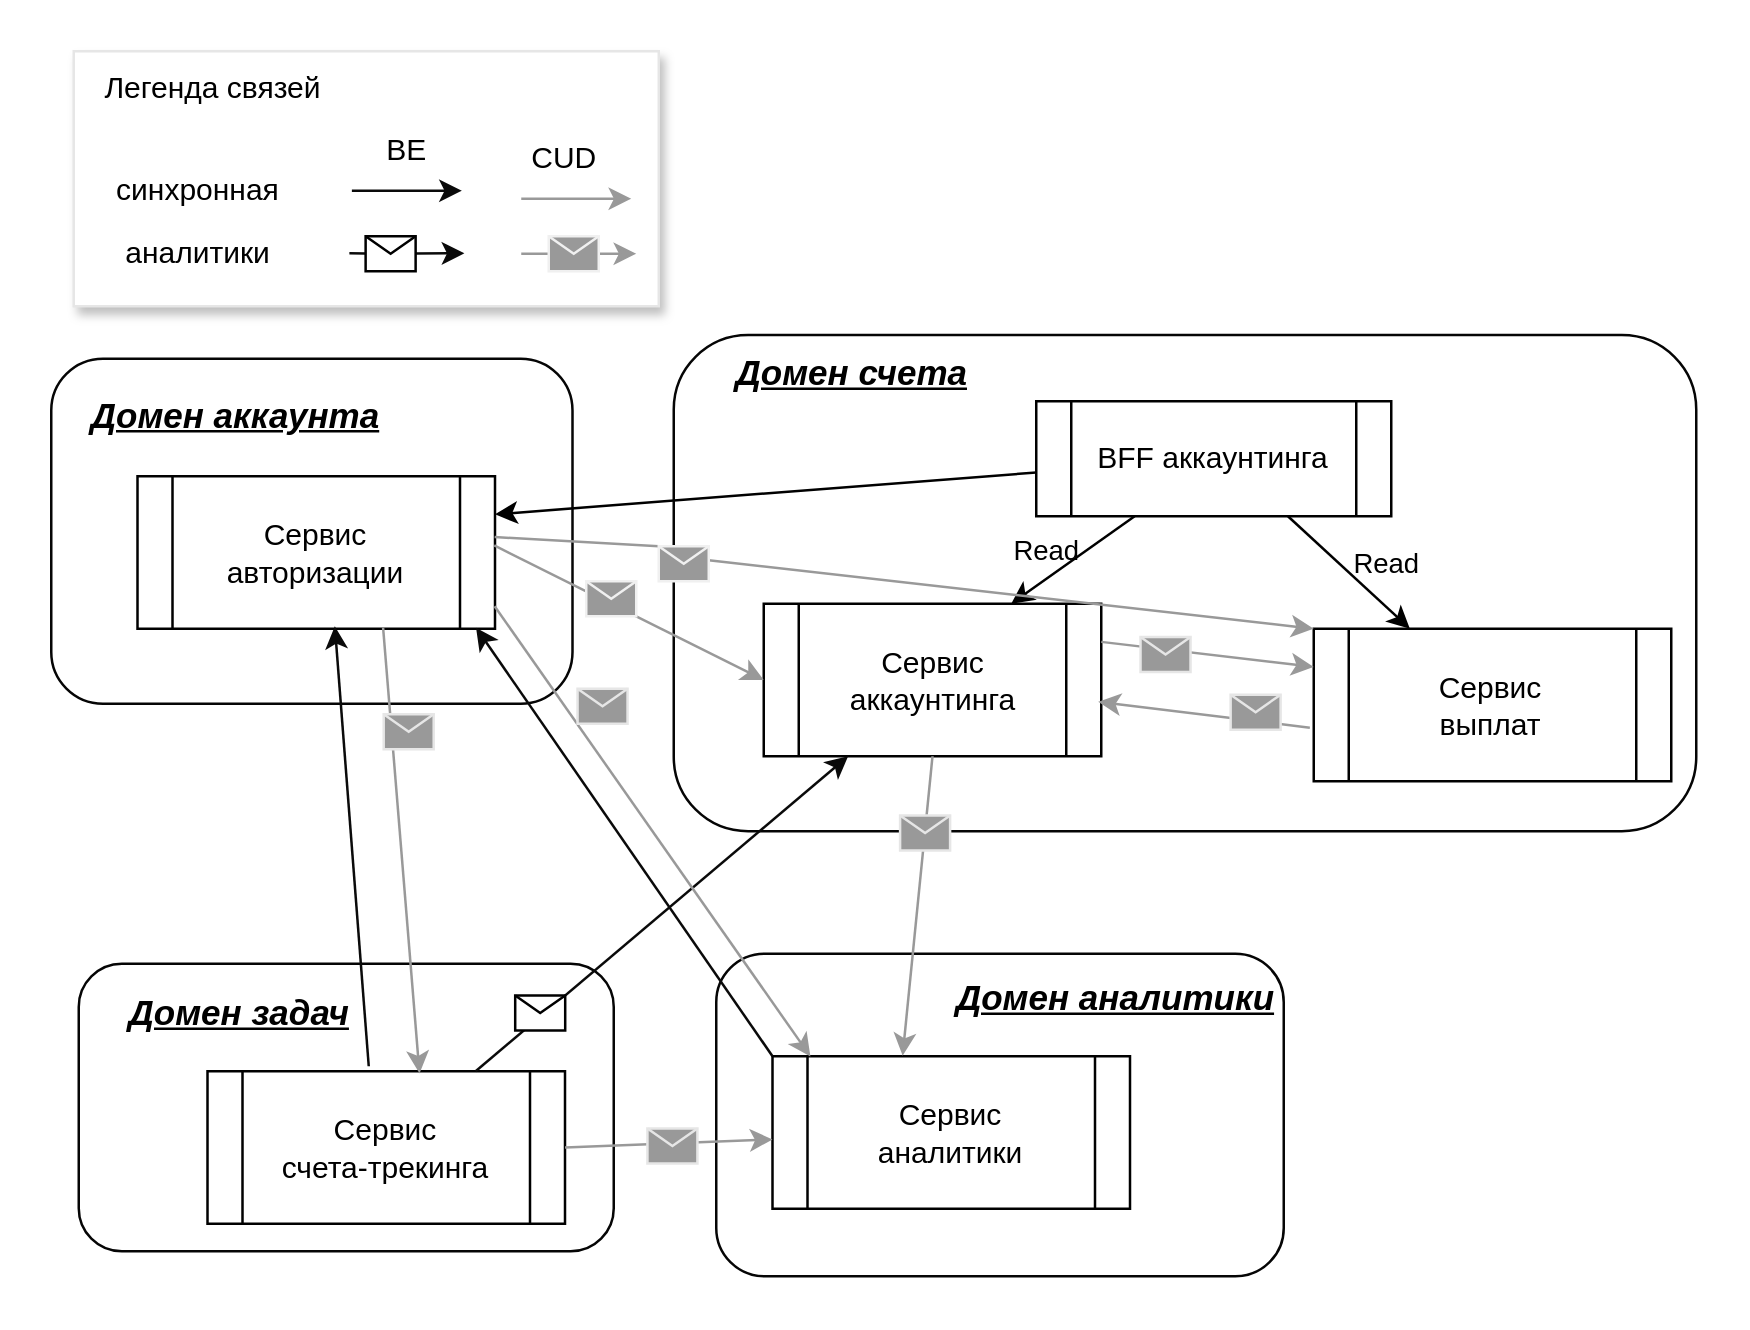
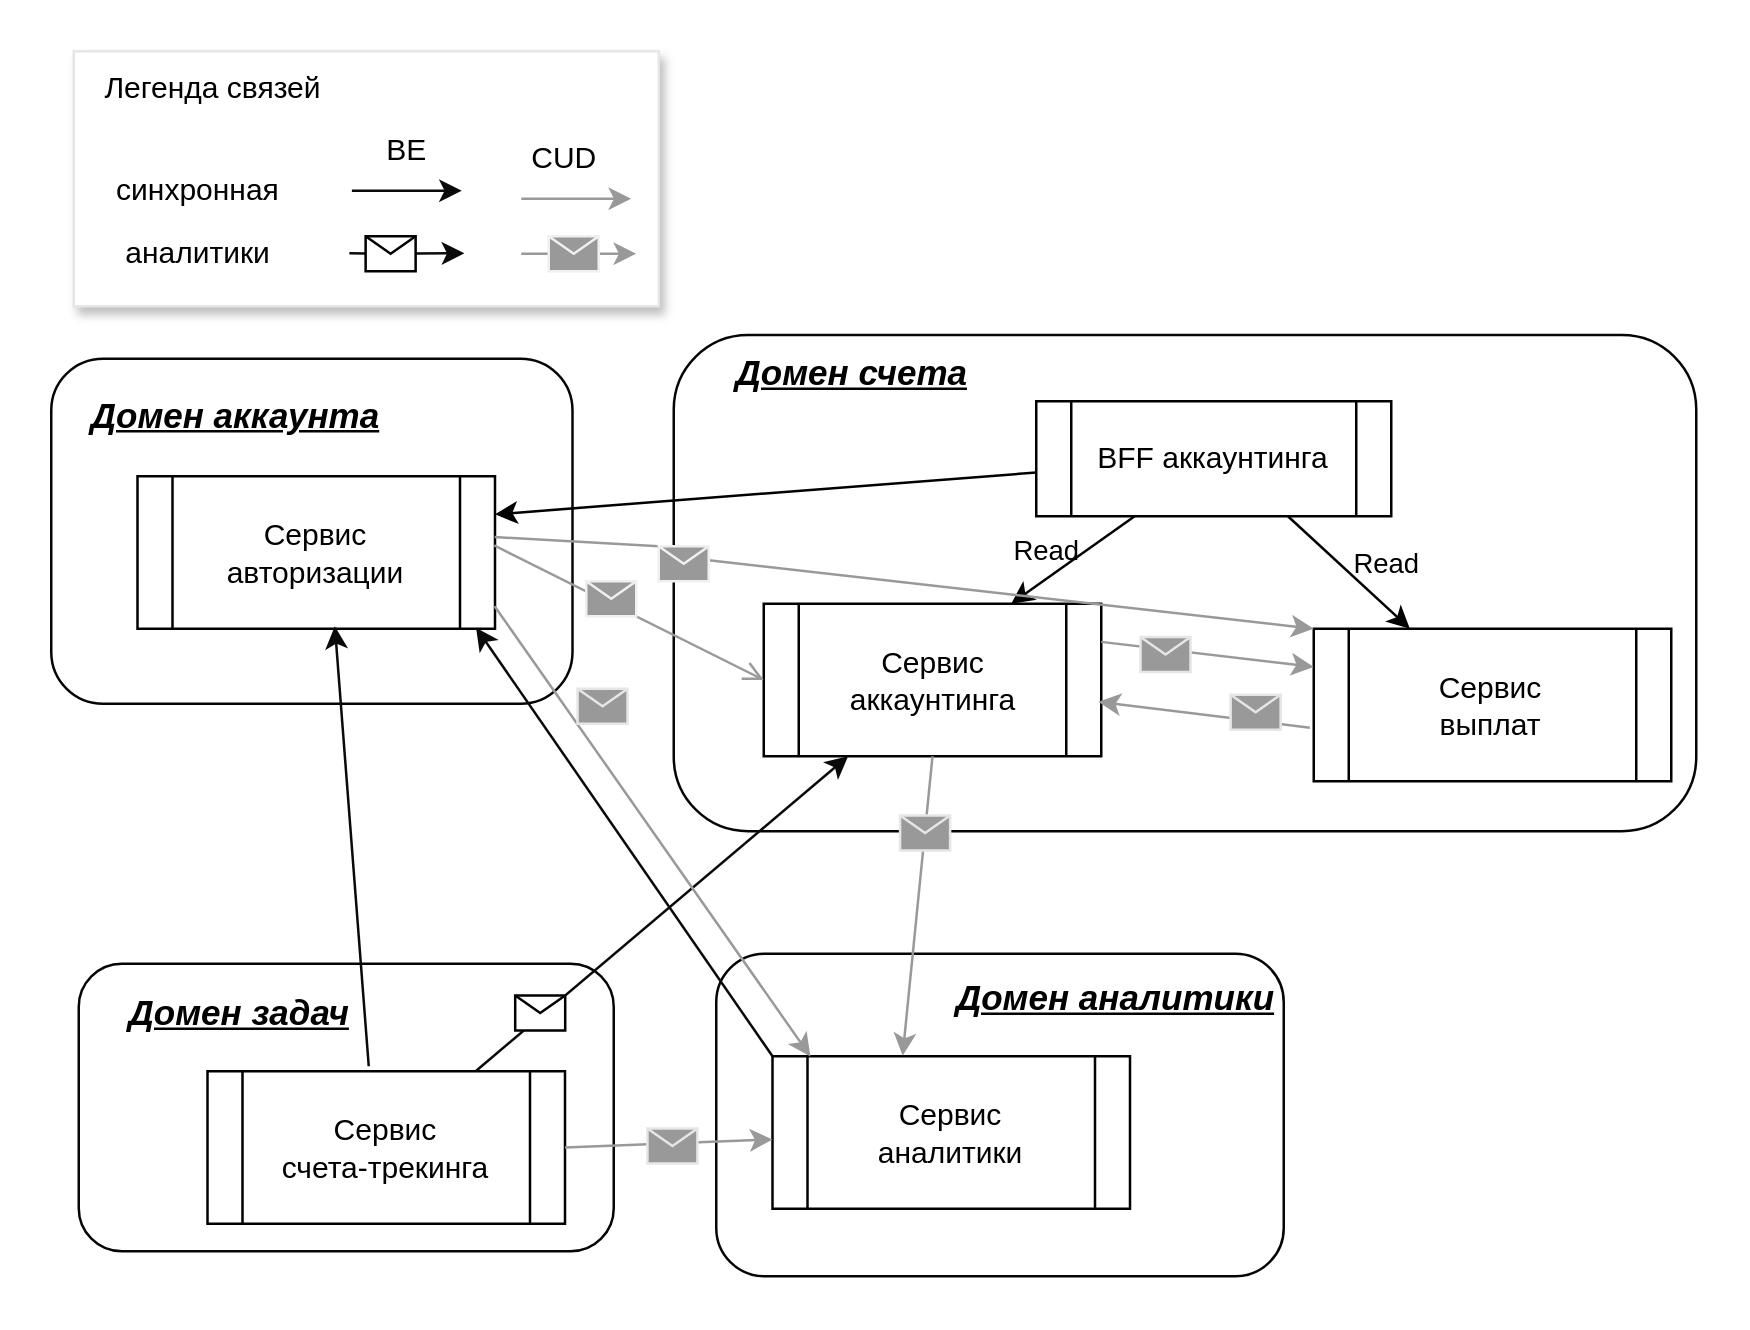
- <mxCell id="38" style="edgeStyle=none;html=1;strokeColor=#999999;fontColor=#000000;fillColor=#757575;exitX=0.998;exitY=0.454;exitDx=0;exitDy=0;exitPerimeter=0;entryX=0;entryY=0.5;entryDx=0;entryDy=0;" parent="1" source="16" target="8" edge="1"><mxGeometry relative="1" as="geometry"><mxPoint x="218" y="223" as="sourcePoint" /><mxPoint x="264" y="223" as="targetPoint" /></mxGeometry></mxCell>
+ <mxCell id="38" style="edgeStyle=none;html=1;strokeColor=#999999;fontColor=#000000;fillColor=#757575;exitX=0.998;exitY=0.454;exitDx=0;exitDy=0;exitPerimeter=0;entryX=0;entryY=0.5;entryDx=0;entryDy=0;endArrow=open;" parent="1" source="16" target="8" edge="1"><mxGeometry relative="1" as="geometry"><mxPoint x="218" y="223" as="sourcePoint" /><mxPoint x="264" y="223" as="targetPoint" /></mxGeometry></mxCell>
- <mxCell id="44" value="" style="endArrow=classic;html=1;strokeColor=#999999;exitX=0.687;exitY=0.992;exitDx=0;exitDy=0;entryX=0.593;entryY=0.014;entryDx=0;entryDy=0;entryPerimeter=0;exitPerimeter=0;" parent="1" source="16" target="13" edge="1"><mxGeometry relative="1" as="geometry"><mxPoint x="242.357" y="276.972" as="sourcePoint" /><mxPoint x="346.158" y="456.061" as="targetPoint" /><Array as="points" /></mxGeometry></mxCell>
- <mxCell id="45" value="" style="shape=message;html=1;outlineConnect=0;strokeColor=#E6E6E6;fillColor=#999999;" parent="44" vertex="1"><mxGeometry width="20" height="14" relative="1" as="geometry"><mxPoint x="-7" y="-54" as="offset" /></mxGeometry></mxCell>
